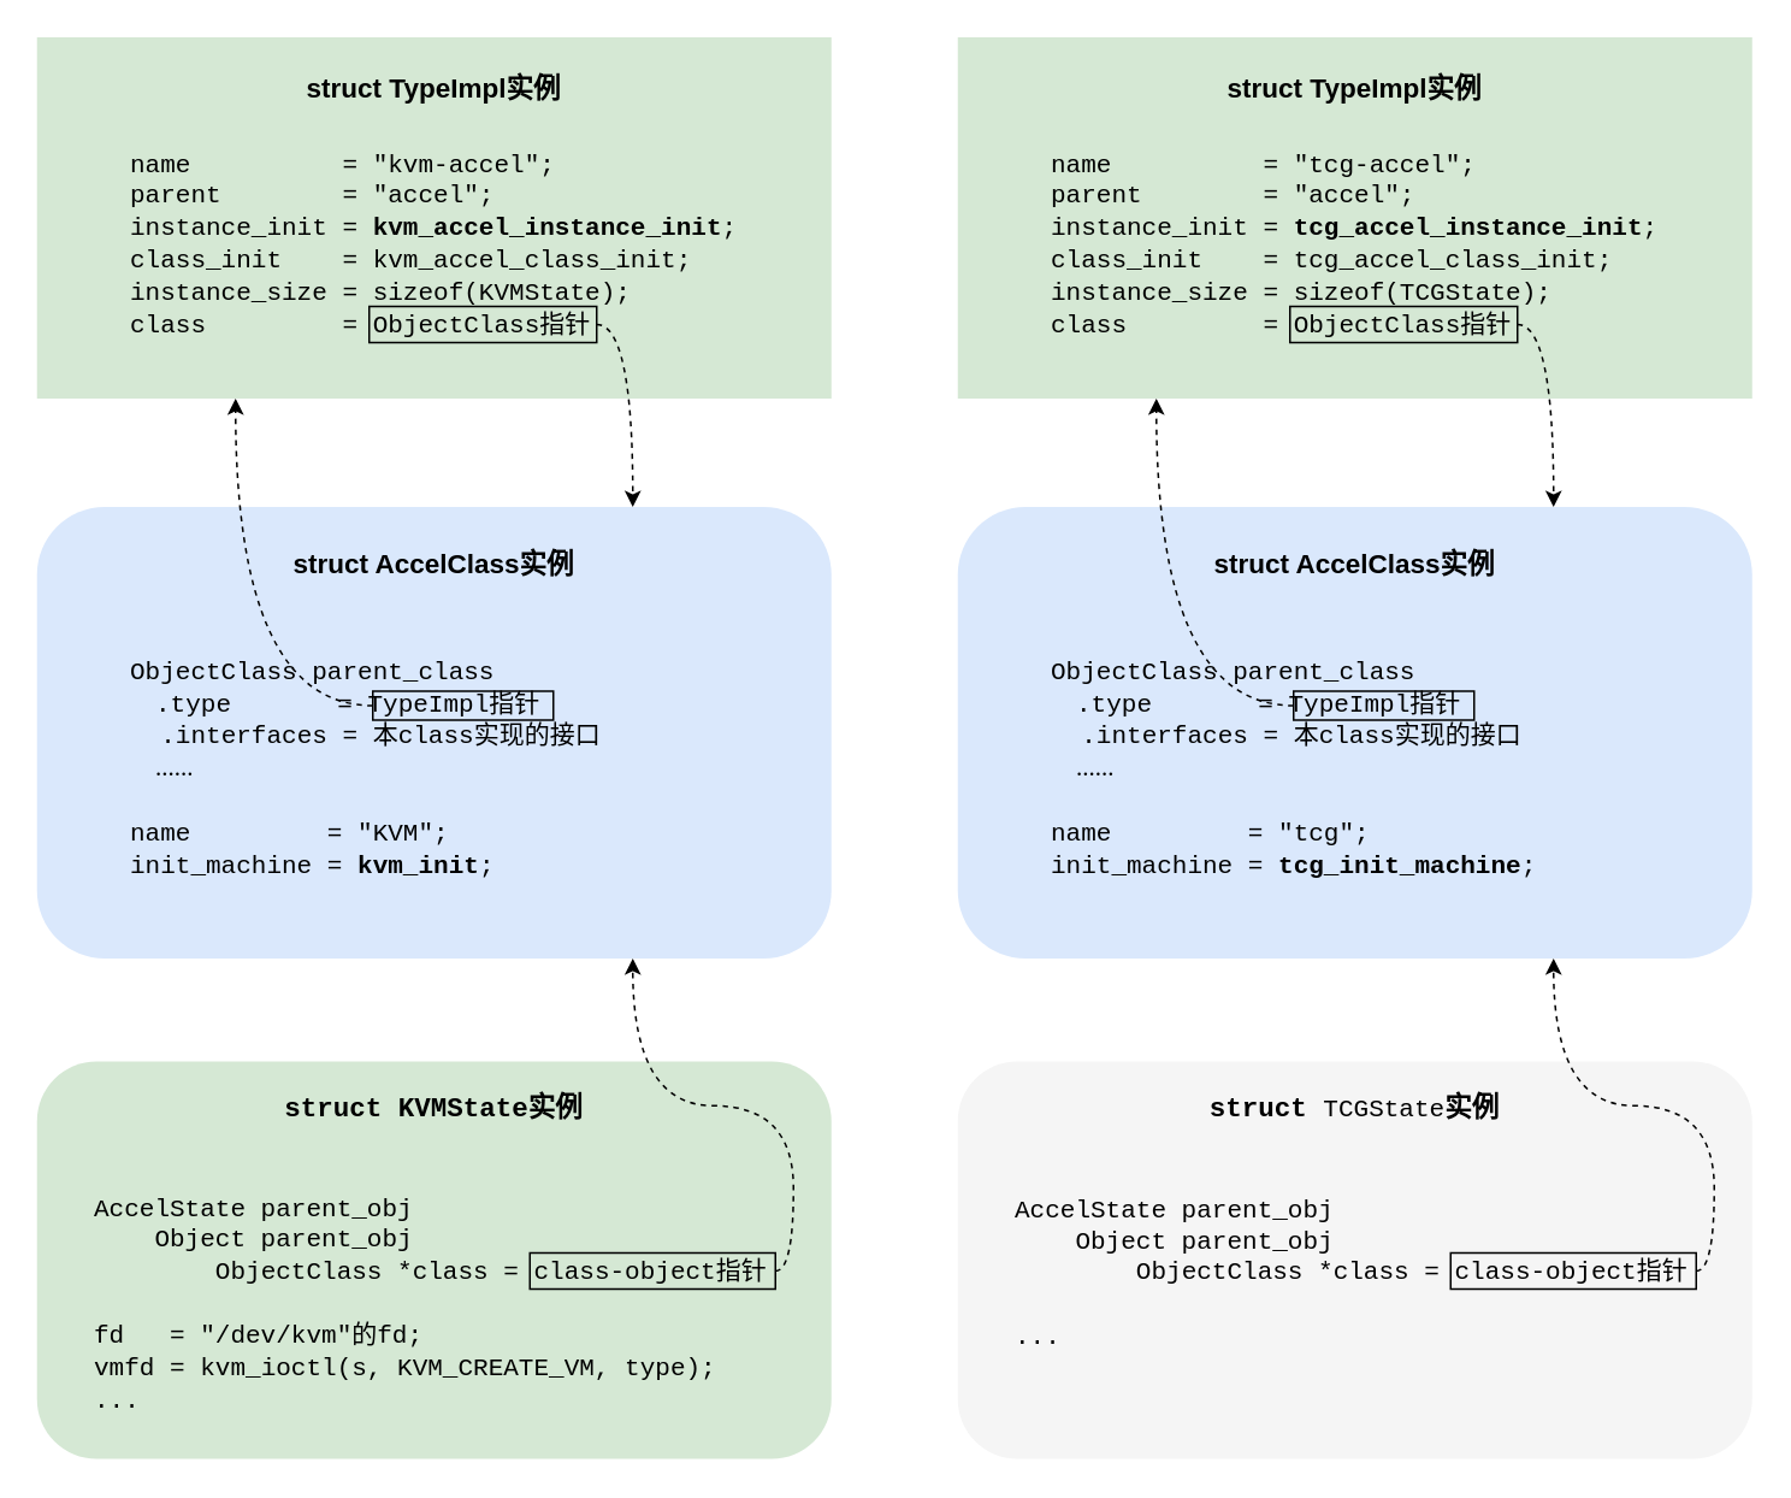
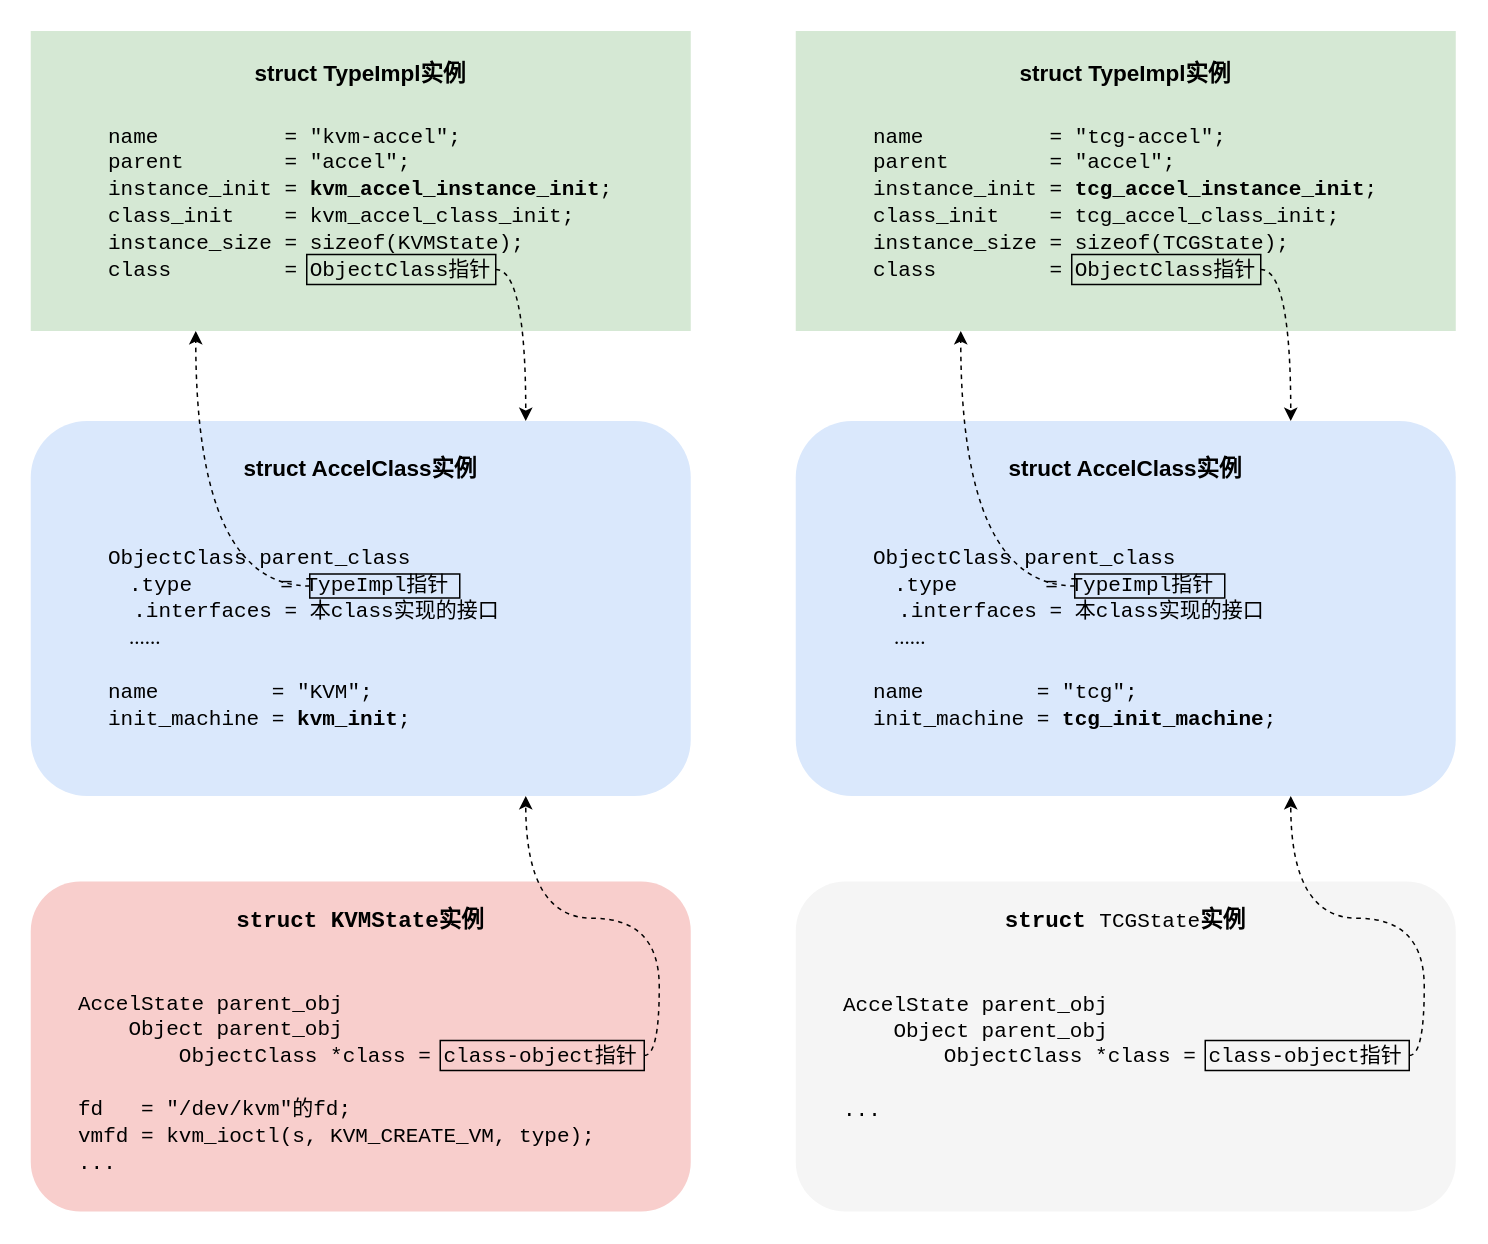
- <mxCell id="12" value="&lt;span style=&quot;font-family: &amp;quot;Courier New&amp;quot;; text-align: left;&quot;&gt;&lt;b style=&quot;&quot;&gt;&lt;font style=&quot;font-size: 15px;&quot;&gt;struct KVMState实例&lt;/font&gt;&lt;/b&gt;&lt;/span&gt;&lt;div&gt;&lt;br&gt;&lt;/div&gt;&lt;div&gt;&lt;span style=&quot;font-family: &amp;quot;Courier New&amp;quot;; font-size: 14px; text-align: left;&quot;&gt;&lt;br&gt;&lt;/span&gt;&lt;/div&gt;&lt;div&gt;&lt;span style=&quot;font-family: &amp;quot;Courier New&amp;quot;; font-size: 14px; text-align: left;&quot;&gt;&lt;br&gt;&lt;/span&gt;&lt;/div&gt;&lt;div&gt;&lt;span style=&quot;font-family: &amp;quot;Courier New&amp;quot;; font-size: 14px; text-align: left;&quot;&gt;&lt;br&gt;&lt;/span&gt;&lt;/div&gt;&lt;div&gt;&lt;span style=&quot;font-family: &amp;quot;Courier New&amp;quot;; font-size: 14px; text-align: left;&quot;&gt;&lt;br&gt;&lt;/span&gt;&lt;/div&gt;&lt;div&gt;&lt;span style=&quot;font-family: &amp;quot;Courier New&amp;quot;; font-size: 14px; text-align: left;&quot;&gt;&lt;br&gt;&lt;/span&gt;&lt;/div&gt;&lt;div&gt;&lt;span style=&quot;font-family: &amp;quot;Courier New&amp;quot;; font-size: 14px; text-align: left;&quot;&gt;&lt;br&gt;&lt;/span&gt;&lt;/div&gt;&lt;div&gt;&lt;span style=&quot;font-family: &amp;quot;Courier New&amp;quot;; font-size: 14px; text-align: left;&quot;&gt;&lt;br&gt;&lt;/span&gt;&lt;/div&gt;&lt;div&gt;&lt;span style=&quot;font-family: &amp;quot;Courier New&amp;quot;; font-size: 14px; text-align: left;&quot;&gt;&lt;br&gt;&lt;/span&gt;&lt;/div&gt;&lt;div&gt;&lt;span style=&quot;font-family: &amp;quot;Courier New&amp;quot;; font-size: 14px; text-align: left;&quot;&gt;&lt;br&gt;&lt;/span&gt;&lt;/div&gt;" style="rounded=1;whiteSpace=wrap;html=1;fillColor=#d5e8d4;strokeColor=none;" parent="2" vertex="1"><mxGeometry y="567" width="440" height="220" as="geometry" /></mxCell>
+ <mxCell id="12" value="&lt;span style=&quot;font-family: &amp;quot;Courier New&amp;quot;; text-align: left;&quot;&gt;&lt;b style=&quot;&quot;&gt;&lt;font style=&quot;font-size: 15px;&quot;&gt;struct KVMState实例&lt;/font&gt;&lt;/b&gt;&lt;/span&gt;&lt;div&gt;&lt;br&gt;&lt;/div&gt;&lt;div&gt;&lt;span style=&quot;font-family: &amp;quot;Courier New&amp;quot;; font-size: 14px; text-align: left;&quot;&gt;&lt;br&gt;&lt;/span&gt;&lt;/div&gt;&lt;div&gt;&lt;span style=&quot;font-family: &amp;quot;Courier New&amp;quot;; font-size: 14px; text-align: left;&quot;&gt;&lt;br&gt;&lt;/span&gt;&lt;/div&gt;&lt;div&gt;&lt;span style=&quot;font-family: &amp;quot;Courier New&amp;quot;; font-size: 14px; text-align: left;&quot;&gt;&lt;br&gt;&lt;/span&gt;&lt;/div&gt;&lt;div&gt;&lt;span style=&quot;font-family: &amp;quot;Courier New&amp;quot;; font-size: 14px; text-align: left;&quot;&gt;&lt;br&gt;&lt;/span&gt;&lt;/div&gt;&lt;div&gt;&lt;span style=&quot;font-family: &amp;quot;Courier New&amp;quot;; font-size: 14px; text-align: left;&quot;&gt;&lt;br&gt;&lt;/span&gt;&lt;/div&gt;&lt;div&gt;&lt;span style=&quot;font-family: &amp;quot;Courier New&amp;quot;; font-size: 14px; text-align: left;&quot;&gt;&lt;br&gt;&lt;/span&gt;&lt;/div&gt;&lt;div&gt;&lt;span style=&quot;font-family: &amp;quot;Courier New&amp;quot;; font-size: 14px; text-align: left;&quot;&gt;&lt;br&gt;&lt;/span&gt;&lt;/div&gt;&lt;div&gt;&lt;span style=&quot;font-family: &amp;quot;Courier New&amp;quot;; font-size: 14px; text-align: left;&quot;&gt;&lt;br&gt;&lt;/span&gt;&lt;/div&gt;&lt;div&gt;&lt;span style=&quot;font-family: &amp;quot;Courier New&amp;quot;; font-size: 14px; text-align: left;&quot;&gt;&lt;br&gt;&lt;/span&gt;&lt;/div&gt;" style="rounded=1;whiteSpace=wrap;html=1;fillColor=#f8cecc;strokeColor=none;" parent="2" vertex="1"><mxGeometry y="567" width="440" height="220" as="geometry" /></mxCell>
